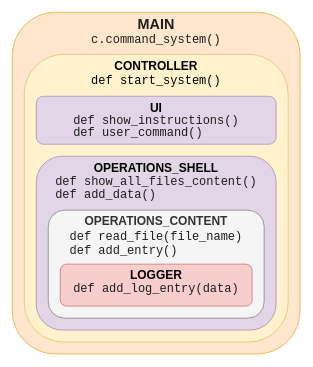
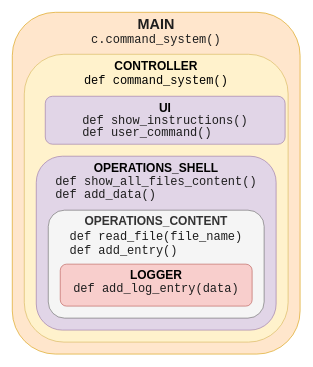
- <mxCell id="3" value="&lt;div style=&quot;font-size: 20px;&quot;&gt;&lt;font style=&quot;font-size: 20px;&quot;&gt;&lt;b&gt;CONTROLLER&lt;/b&gt;&lt;/font&gt;&lt;/div&gt;&lt;div style=&quot;text-align: left; font-size: 20px;&quot;&gt;&lt;span style=&quot;background-color: initial;&quot;&gt;&lt;font face=&quot;Courier New&quot;&gt;def start_system()&lt;/font&gt;&lt;/span&gt;&lt;/div&gt;" style="rounded=1;whiteSpace=wrap;html=1;fontSize=11;fillColor=#fff2cc;verticalAlign=top;strokeColor=#d6b656;align=center;" parent="1" vertex="1"><mxGeometry x="40" y="90" width="440" height="480" as="geometry" /></mxCell>
+ <mxCell id="3" value="&lt;div style=&quot;font-size: 20px;&quot;&gt;&lt;font style=&quot;font-size: 20px;&quot;&gt;&lt;b&gt;CONTROLLER&lt;/b&gt;&lt;/font&gt;&lt;/div&gt;&lt;div style=&quot;text-align: left; font-size: 20px;&quot;&gt;&lt;span style=&quot;background-color: initial;&quot;&gt;&lt;font face=&quot;Courier New&quot;&gt;def command_system()&lt;/font&gt;&lt;/span&gt;&lt;/div&gt;" style="rounded=1;whiteSpace=wrap;html=1;fontSize=11;fillColor=#fff2cc;verticalAlign=top;strokeColor=#d6b656;align=center;" parent="1" vertex="1"><mxGeometry x="40" y="90" width="440" height="480" as="geometry" /></mxCell>
- <mxCell id="7" value="&lt;div style=&quot;&quot;&gt;&lt;b style=&quot;background-color: initial;&quot;&gt;&lt;font style=&quot;font-size: 20px;&quot;&gt;UI&lt;/font&gt;&lt;/b&gt;&lt;/div&gt;&lt;div style=&quot;text-align: left; line-height: 19px; font-size: 20px;&quot;&gt;&lt;font face=&quot;Courier New&quot; style=&quot;font-size: 20px;&quot; color=&quot;#1e1e1e&quot;&gt;def show_instructions()&lt;/font&gt;&lt;/div&gt;&lt;div style=&quot;line-height: 19px; font-size: 20px;&quot;&gt;&lt;div style=&quot;text-align: left; line-height: 19px;&quot;&gt;&lt;font face=&quot;Courier New&quot; style=&quot;font-size: 20px;&quot; color=&quot;#1e1e1e&quot;&gt;def user_command()&lt;/font&gt;&lt;/div&gt;&lt;/div&gt;" style="rounded=1;whiteSpace=wrap;html=1;fontSize=11;fillColor=#e1d5e7;verticalAlign=top;strokeColor=#9673a6;align=center;" parent="1" vertex="1"><mxGeometry x="60" y="160" width="400" height="80" as="geometry" /></mxCell>
+ <mxCell id="7" value="&lt;div style=&quot;&quot;&gt;&lt;b style=&quot;background-color: initial;&quot;&gt;&lt;font style=&quot;font-size: 20px;&quot;&gt;UI&lt;/font&gt;&lt;/b&gt;&lt;/div&gt;&lt;div style=&quot;text-align: left; line-height: 19px; font-size: 20px;&quot;&gt;&lt;font face=&quot;Courier New&quot; style=&quot;font-size: 20px;&quot; color=&quot;#1e1e1e&quot;&gt;def show_instructions()&lt;/font&gt;&lt;/div&gt;&lt;div style=&quot;line-height: 19px; font-size: 20px;&quot;&gt;&lt;div style=&quot;text-align: left; line-height: 19px;&quot;&gt;&lt;font face=&quot;Courier New&quot; style=&quot;font-size: 20px;&quot; color=&quot;#1e1e1e&quot;&gt;def user_command()&lt;/font&gt;&lt;/div&gt;&lt;/div&gt;" style="rounded=1;whiteSpace=wrap;html=1;fontSize=11;fillColor=#e1d5e7;verticalAlign=top;strokeColor=#9673a6;align=center;" parent="1" vertex="1"><mxGeometry x="75" y="160" width="400" height="80" as="geometry" /></mxCell>
